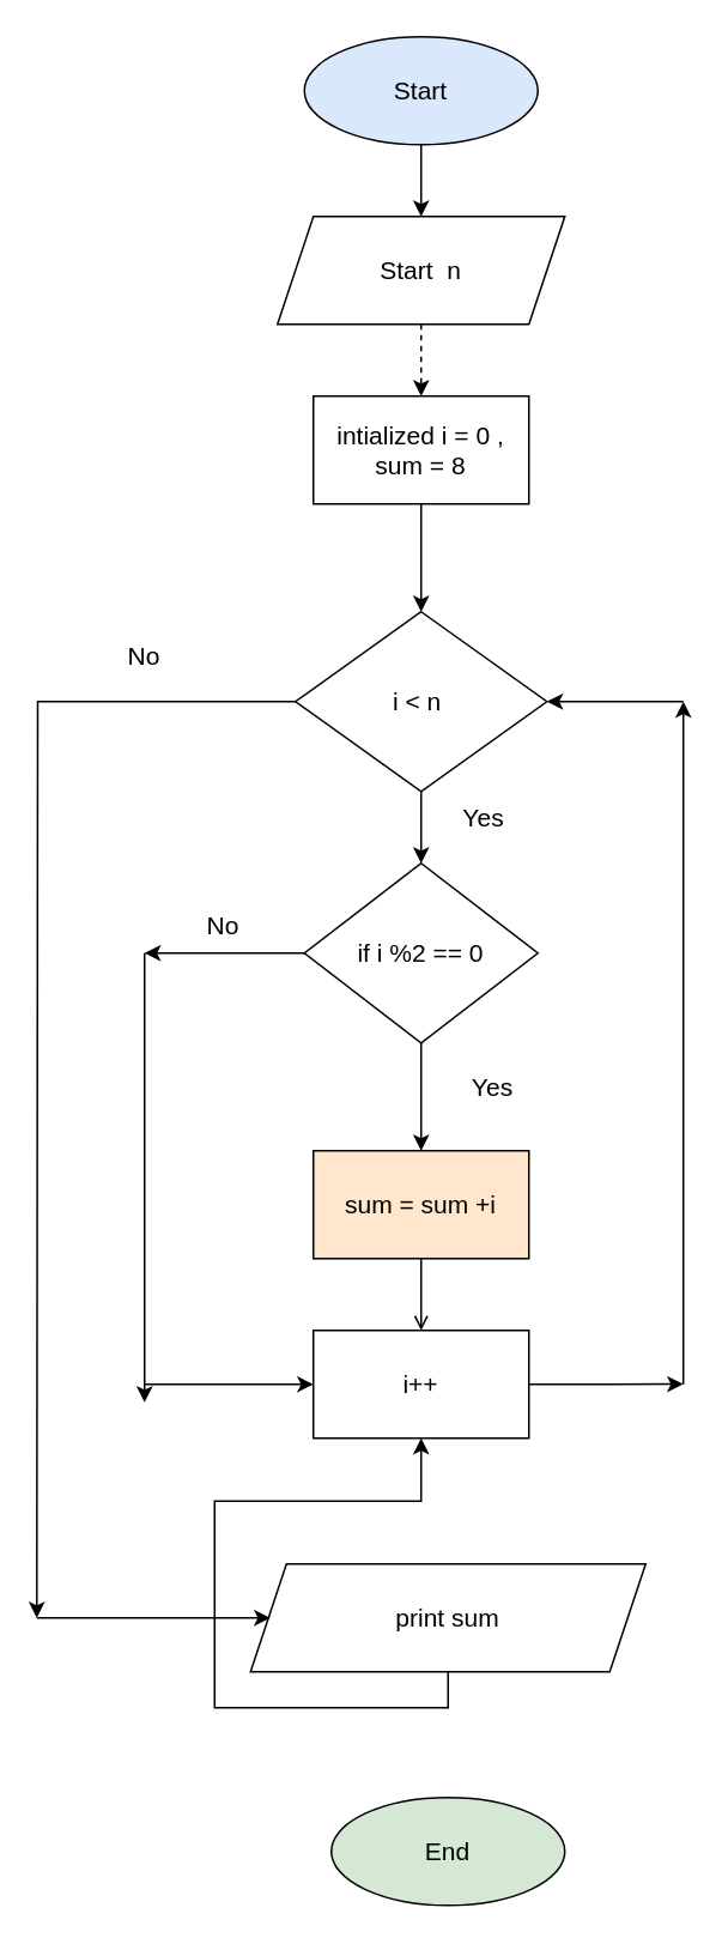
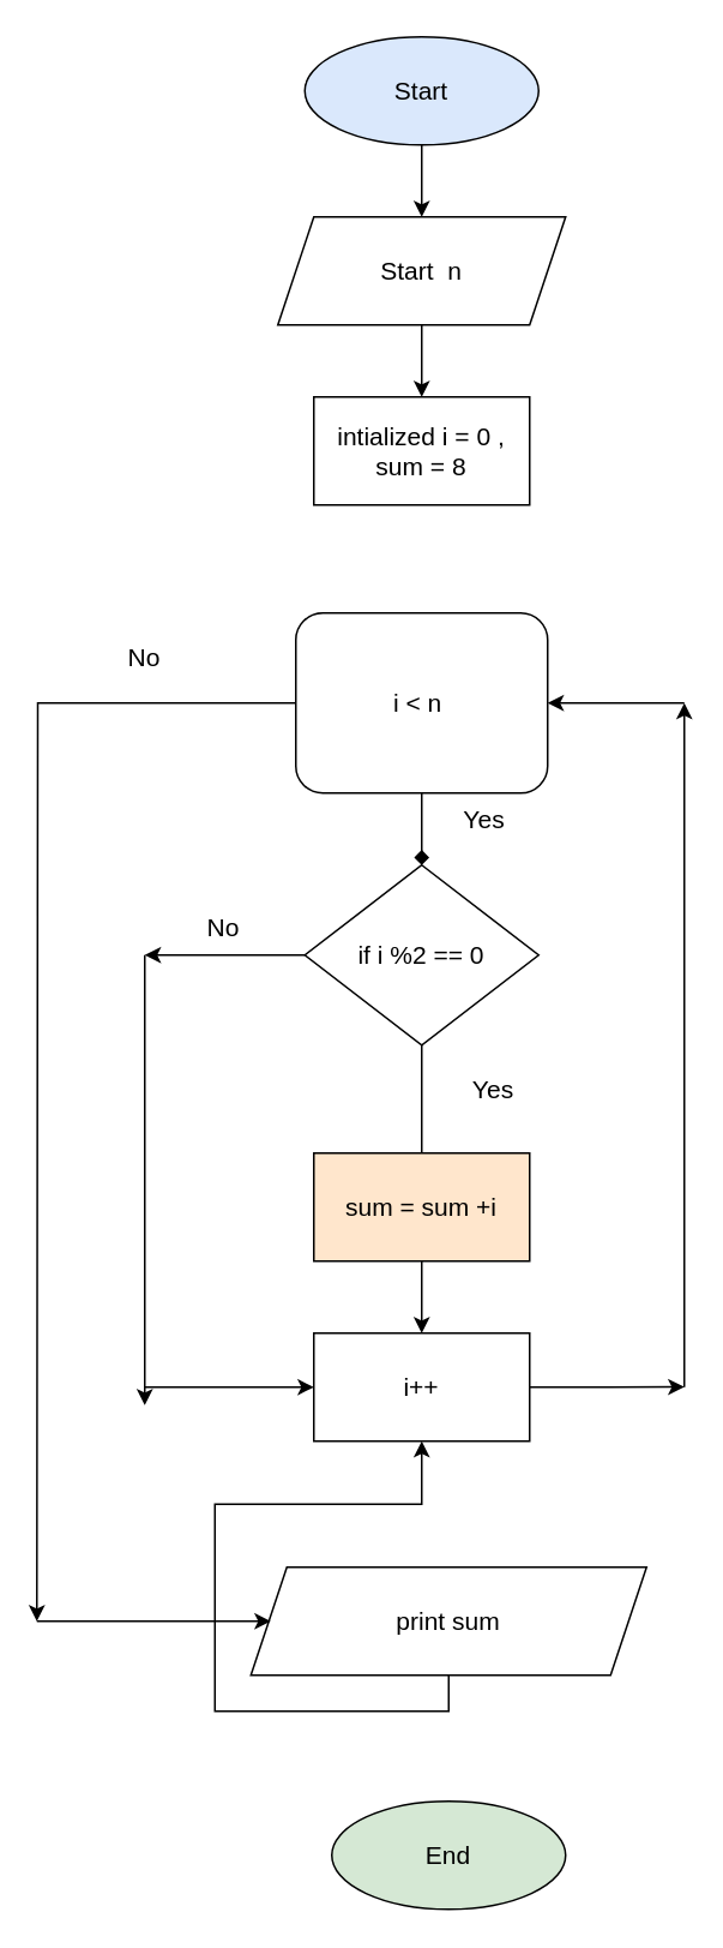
- <mxCell id="4" style="edgeStyle=orthogonalEdgeStyle;rounded=0;orthogonalLoop=1;jettySize=auto;html=1;exitX=0.5;exitY=1;exitDx=0;exitDy=0;entryX=0.5;entryY=0;entryDx=0;entryDy=0;fontSize=14;dashed=1;" edge="1" parent="1" source="5" target="10"><mxGeometry relative="1" as="geometry" /></mxCell>
+ <mxCell id="4" style="edgeStyle=orthogonalEdgeStyle;rounded=0;orthogonalLoop=1;jettySize=auto;html=1;exitX=0.5;exitY=1;exitDx=0;exitDy=0;entryX=0.5;entryY=0;entryDx=0;entryDy=0;fontSize=14;" edge="1" parent="1" source="5" target="10"><mxGeometry relative="1" as="geometry" /></mxCell>
- <mxCell id="9" style="edgeStyle=orthogonalEdgeStyle;rounded=0;orthogonalLoop=1;jettySize=auto;html=1;exitX=0.5;exitY=1;exitDx=0;exitDy=0;entryX=0.5;entryY=0;entryDx=0;entryDy=0;fontSize=14;" edge="1" parent="1" source="10" target="8"><mxGeometry relative="1" as="geometry" /></mxCell>
- <mxCell id="8" value="i &amp;lt; n&amp;nbsp;" style="rhombus;whiteSpace=wrap;html=1;fontSize=14;" vertex="1" parent="1"><mxGeometry x="164" y="340" width="140" height="100" as="geometry" /></mxCell>
+ <mxCell id="8" value="i &amp;lt; n&amp;nbsp;" style="whiteSpace=wrap;html=1;fontSize=14;rounded=1;" vertex="1" parent="1"><mxGeometry x="164" y="340" width="140" height="100" as="geometry" /></mxCell>
- <mxCell id="6" style="edgeStyle=orthogonalEdgeStyle;rounded=0;orthogonalLoop=1;jettySize=auto;html=1;exitX=0.5;exitY=1;exitDx=0;exitDy=0;fontSize=14;" edge="1" parent="1" source="8" target="12"><mxGeometry relative="1" as="geometry" /></mxCell>
+ <mxCell id="6" style="edgeStyle=orthogonalEdgeStyle;rounded=0;orthogonalLoop=1;jettySize=auto;html=1;exitX=0.5;exitY=1;exitDx=0;exitDy=0;fontSize=14;endArrow=diamond;" edge="1" parent="1" source="8" target="12"><mxGeometry relative="1" as="geometry" /></mxCell>
- <mxCell id="11" style="edgeStyle=orthogonalEdgeStyle;rounded=0;orthogonalLoop=1;jettySize=auto;html=1;exitX=0.5;exitY=1;exitDx=0;exitDy=0;entryX=0.5;entryY=0;entryDx=0;entryDy=0;fontSize=14;" edge="1" parent="1" source="12" target="14"><mxGeometry relative="1" as="geometry" /></mxCell>
+ <mxCell id="11" style="edgeStyle=orthogonalEdgeStyle;rounded=0;orthogonalLoop=1;jettySize=auto;html=1;exitX=0.5;exitY=1;exitDx=0;exitDy=0;entryX=0.5;entryY=0;entryDx=0;entryDy=0;fontSize=14;endArrow=none;" edge="1" parent="1" source="12" target="14"><mxGeometry relative="1" as="geometry" /></mxCell>
- <mxCell id="13" style="edgeStyle=orthogonalEdgeStyle;rounded=0;orthogonalLoop=1;jettySize=auto;html=1;exitX=0.5;exitY=1;exitDx=0;exitDy=0;entryX=0.5;entryY=0;entryDx=0;entryDy=0;fontSize=14;endArrow=open;" edge="1" parent="1" source="14" target="19"><mxGeometry relative="1" as="geometry" /></mxCell>
+ <mxCell id="13" style="edgeStyle=orthogonalEdgeStyle;rounded=0;orthogonalLoop=1;jettySize=auto;html=1;exitX=0.5;exitY=1;exitDx=0;exitDy=0;entryX=0.5;entryY=0;entryDx=0;entryDy=0;fontSize=14;" edge="1" parent="1" source="14" target="19"><mxGeometry relative="1" as="geometry" /></mxCell>
